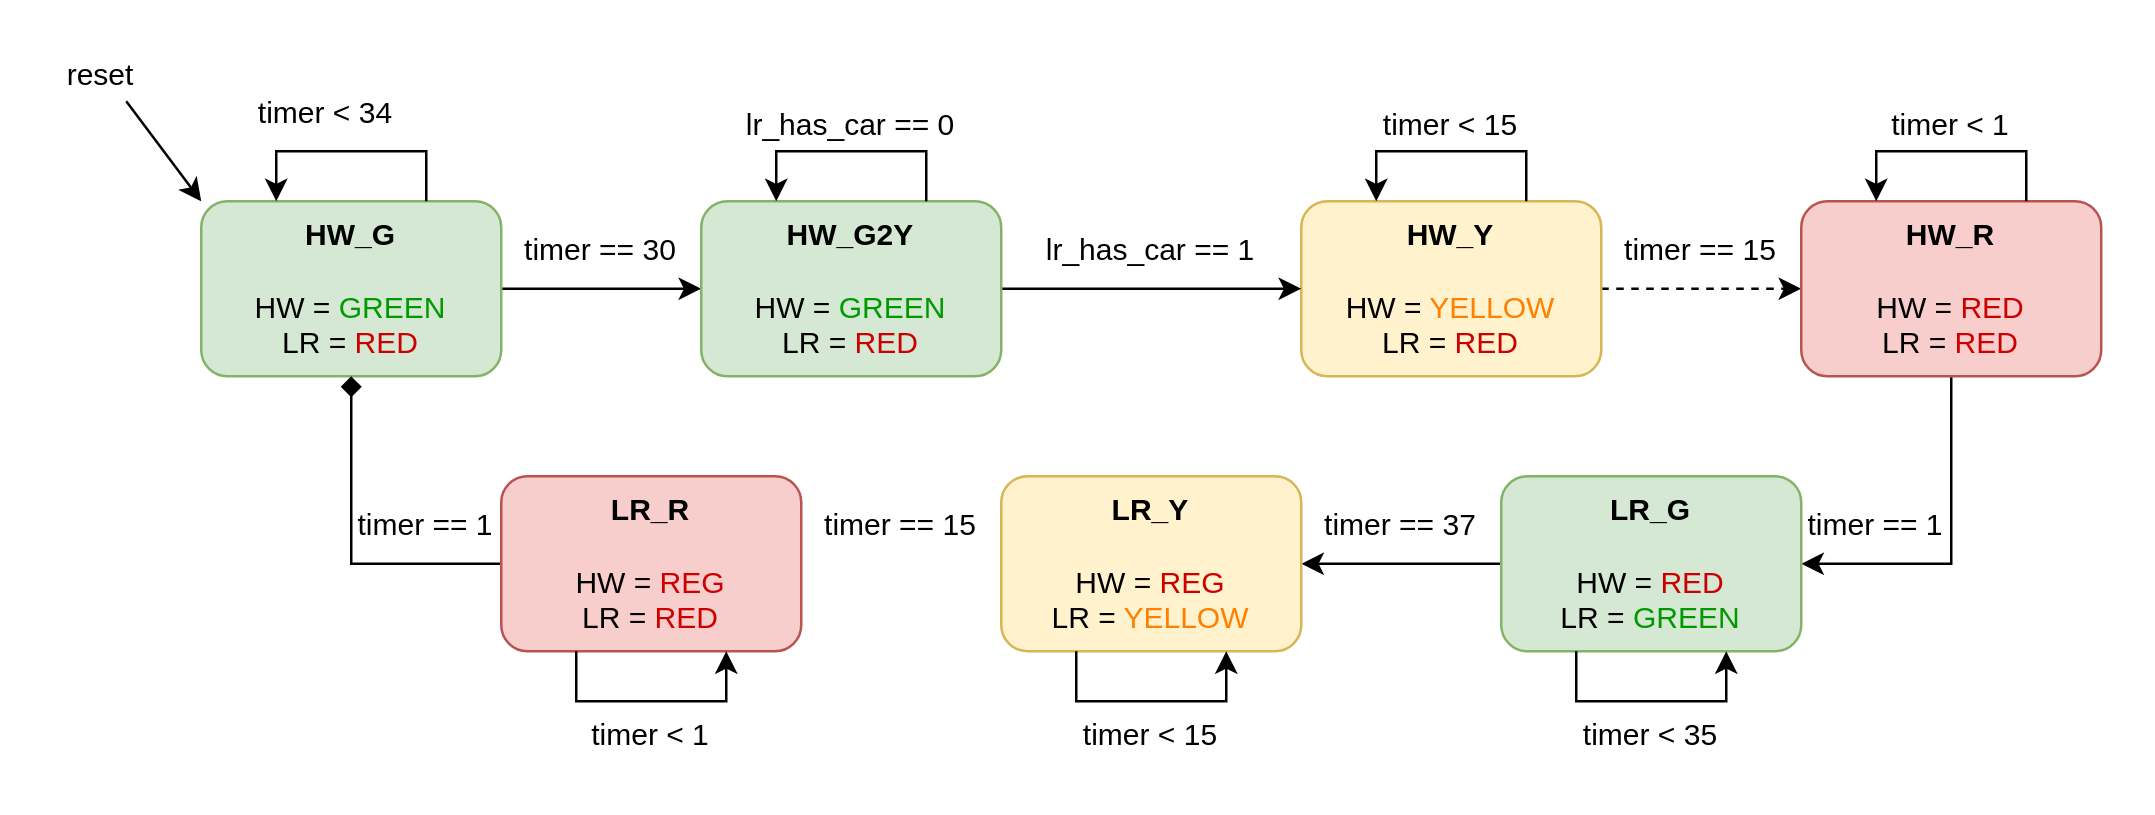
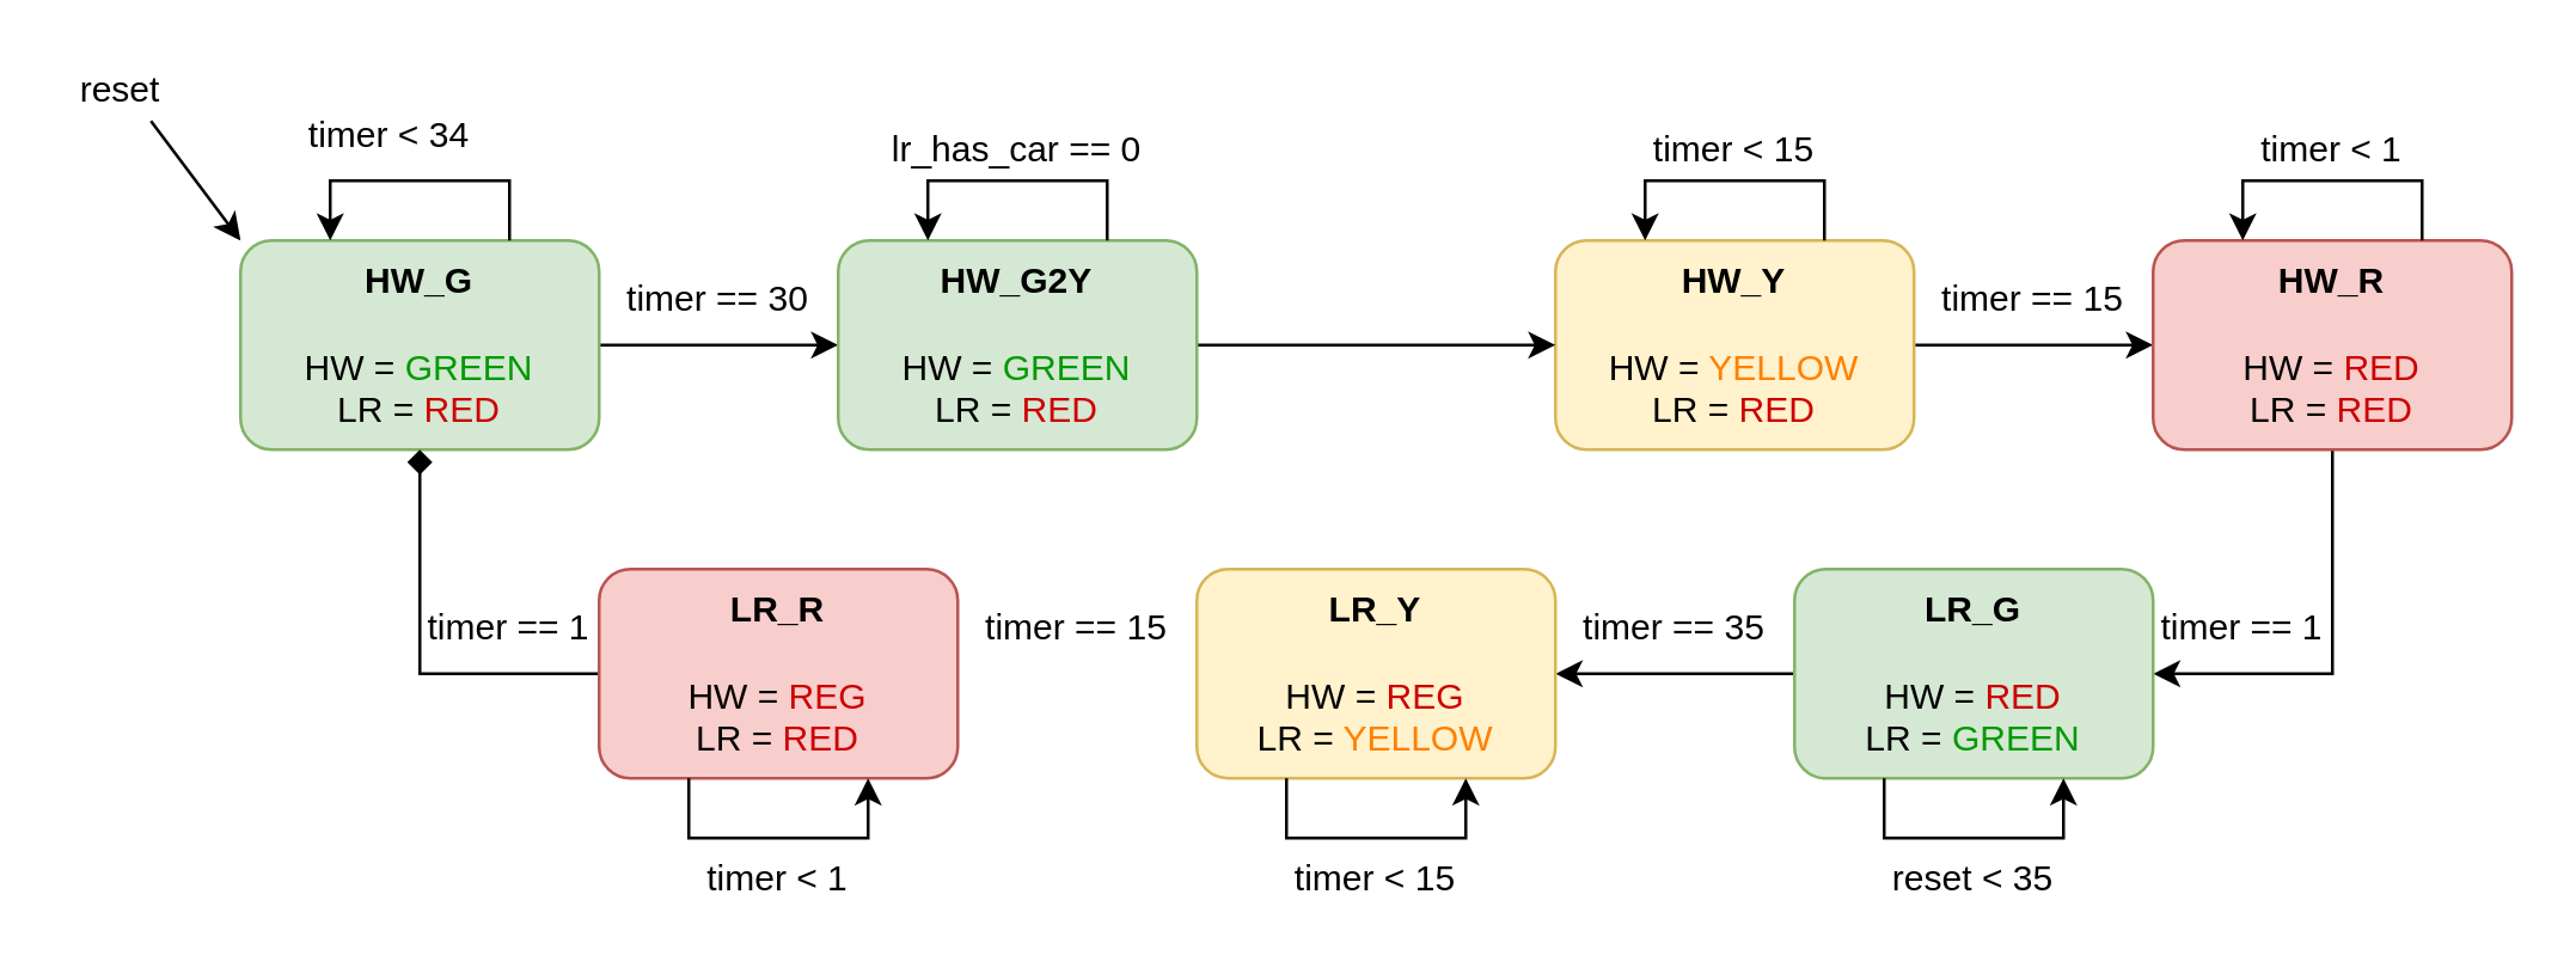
- <mxCell id="17" value="lr_has_car == 1" style="text;html=1;strokeColor=none;fillColor=none;align=center;verticalAlign=middle;whiteSpace=wrap;rounded=0;" parent="1" vertex="1"><mxGeometry x="410" y="90" width="100" height="20" as="geometry" /></mxCell>
- <mxCell id="5" style="edgeStyle=orthogonalEdgeStyle;rounded=0;orthogonalLoop=1;jettySize=auto;html=1;exitX=1;exitY=0.5;exitDx=0;exitDy=0;entryX=0;entryY=0.5;entryDx=0;entryDy=0;dashed=1;" parent="1" source="6" target="10" edge="1"><mxGeometry relative="1" as="geometry" /></mxCell>
+ <mxCell id="5" style="edgeStyle=orthogonalEdgeStyle;rounded=0;orthogonalLoop=1;jettySize=auto;html=1;exitX=1;exitY=0.5;exitDx=0;exitDy=0;entryX=0;entryY=0.5;entryDx=0;entryDy=0;" parent="1" source="6" target="10" edge="1"><mxGeometry relative="1" as="geometry" /></mxCell>
- <mxCell id="20" value="timer == 37" style="text;html=1;strokeColor=none;fillColor=none;align=center;verticalAlign=middle;whiteSpace=wrap;rounded=0;" parent="1" vertex="1"><mxGeometry x="510" y="200" width="100" height="20" as="geometry" /></mxCell>
+ <mxCell id="20" value="timer == 35" style="text;html=1;strokeColor=none;fillColor=none;align=center;verticalAlign=middle;whiteSpace=wrap;rounded=0;" parent="1" vertex="1"><mxGeometry x="510" y="200" width="100" height="20" as="geometry" /></mxCell>
- <mxCell id="30" value="timer &amp;lt; 35" style="text;html=1;strokeColor=none;fillColor=none;align=center;verticalAlign=middle;whiteSpace=wrap;rounded=0;" parent="1" vertex="1"><mxGeometry x="610" y="284" width="100" height="20" as="geometry" /></mxCell>
+ <mxCell id="30" value="reset &amp;lt; 35" style="text;html=1;strokeColor=none;fillColor=none;align=center;verticalAlign=middle;whiteSpace=wrap;rounded=0;" parent="1" vertex="1"><mxGeometry x="610" y="284" width="100" height="20" as="geometry" /></mxCell>
